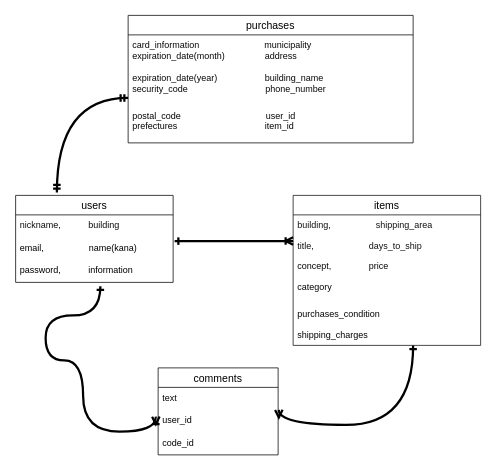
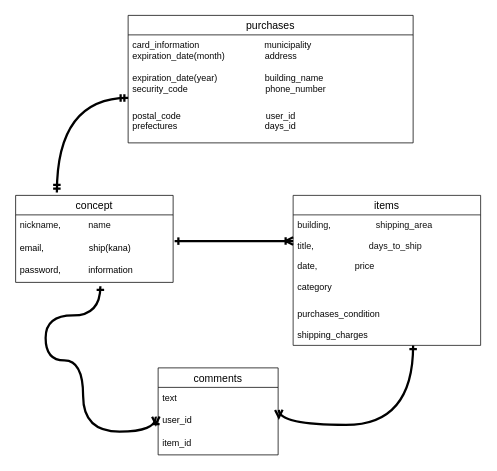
- <mxCell id="17" value="postal_code                                  user_id&#10;prefectures                                   item_id&#10;" style="text;strokeColor=none;fillColor=none;spacingLeft=4;spacingRight=4;overflow=hidden;rotatable=0;points=[[0,0.5],[1,0.5]];portConstraint=eastwest;fontSize=12;fontColor=#050505;" vertex="1" parent="14"><mxGeometry y="120" width="380" height="50" as="geometry" /></mxCell>
+ <mxCell id="17" value="postal_code                                  user_id&#10;prefectures                                   days_id&#10;" style="text;strokeColor=none;fillColor=none;spacingLeft=4;spacingRight=4;overflow=hidden;rotatable=0;points=[[0,0.5],[1,0.5]];portConstraint=eastwest;fontSize=12;fontColor=#050505;" vertex="1" parent="14"><mxGeometry y="120" width="380" height="50" as="geometry" /></mxCell>
- <mxCell id="2" value="users" style="swimlane;fontStyle=0;childLayout=stackLayout;horizontal=1;startSize=26;horizontalStack=0;resizeParent=1;resizeParentMax=0;resizeLast=0;collapsible=1;marginBottom=0;align=center;fontSize=14;labelBorderColor=none;labelBackgroundColor=none;strokeColor=#000000;" vertex="1" parent="1"><mxGeometry y="260" width="210" height="116" as="geometry" x="20" /></mxCell>
+ <mxCell id="2" value="concept" style="swimlane;fontStyle=0;childLayout=stackLayout;horizontal=1;startSize=26;horizontalStack=0;resizeParent=1;resizeParentMax=0;resizeLast=0;collapsible=1;marginBottom=0;align=center;fontSize=14;labelBorderColor=none;labelBackgroundColor=none;strokeColor=#000000;" vertex="1" parent="1"><mxGeometry y="260" width="210" height="116" as="geometry" x="20" /></mxCell>
- <mxCell id="3" value="nickname,           building" style="text;spacingLeft=4;spacingRight=4;overflow=hidden;rotatable=0;points=[[0,0.5],[1,0.5]];portConstraint=eastwest;fontSize=12;fontColor=#0D0D0D;" vertex="1" parent="2"><mxGeometry y="26" width="210" height="30" as="geometry" /></mxCell>
+ <mxCell id="3" value="nickname,           name" style="text;spacingLeft=4;spacingRight=4;overflow=hidden;rotatable=0;points=[[0,0.5],[1,0.5]];portConstraint=eastwest;fontSize=12;fontColor=#0D0D0D;" vertex="1" parent="2"><mxGeometry y="26" width="210" height="30" as="geometry" /></mxCell>
- <mxCell id="4" value="email,                  name(kana)" style="text;strokeColor=none;fillColor=none;spacingLeft=4;spacingRight=4;overflow=hidden;rotatable=0;points=[[0,0.5],[1,0.5]];portConstraint=eastwest;fontSize=12;fontColor=#000000;" vertex="1" parent="2"><mxGeometry y="56" width="210" height="30" as="geometry" /></mxCell>
+ <mxCell id="4" value="email,                  ship(kana)" style="text;strokeColor=none;fillColor=none;spacingLeft=4;spacingRight=4;overflow=hidden;rotatable=0;points=[[0,0.5],[1,0.5]];portConstraint=eastwest;fontSize=12;fontColor=#000000;" vertex="1" parent="2"><mxGeometry y="56" width="210" height="30" as="geometry" /></mxCell>
- <mxCell id="8" value="concept,               price&#10;&#10;category " style="text;strokeColor=none;fillColor=none;spacingLeft=4;spacingRight=4;overflow=hidden;rotatable=0;points=[[0,0.5],[1,0.5]];portConstraint=eastwest;fontSize=12;fontColor=#080808;" vertex="1" parent="6"><mxGeometry y="80" width="250" height="64" as="geometry" /></mxCell>
+ <mxCell id="8" value="date,               price&#10;&#10;category " style="text;strokeColor=none;fillColor=none;spacingLeft=4;spacingRight=4;overflow=hidden;rotatable=0;points=[[0,0.5],[1,0.5]];portConstraint=eastwest;fontSize=12;fontColor=#080808;" vertex="1" parent="6"><mxGeometry y="80" width="250" height="64" as="geometry" /></mxCell>
- <mxCell id="13" value="code_id" style="text;strokeColor=none;fillColor=none;spacingLeft=4;spacingRight=4;overflow=hidden;rotatable=0;points=[[0,0.5],[1,0.5]];portConstraint=eastwest;fontSize=12;fontColor=#050505;" vertex="1" parent="10"><mxGeometry y="86" width="160" height="30" as="geometry" /></mxCell>
+ <mxCell id="13" value="item_id" style="text;strokeColor=none;fillColor=none;spacingLeft=4;spacingRight=4;overflow=hidden;rotatable=0;points=[[0,0.5],[1,0.5]];portConstraint=eastwest;fontSize=12;fontColor=#050505;" vertex="1" parent="10"><mxGeometry y="86" width="160" height="30" as="geometry" /></mxCell>
